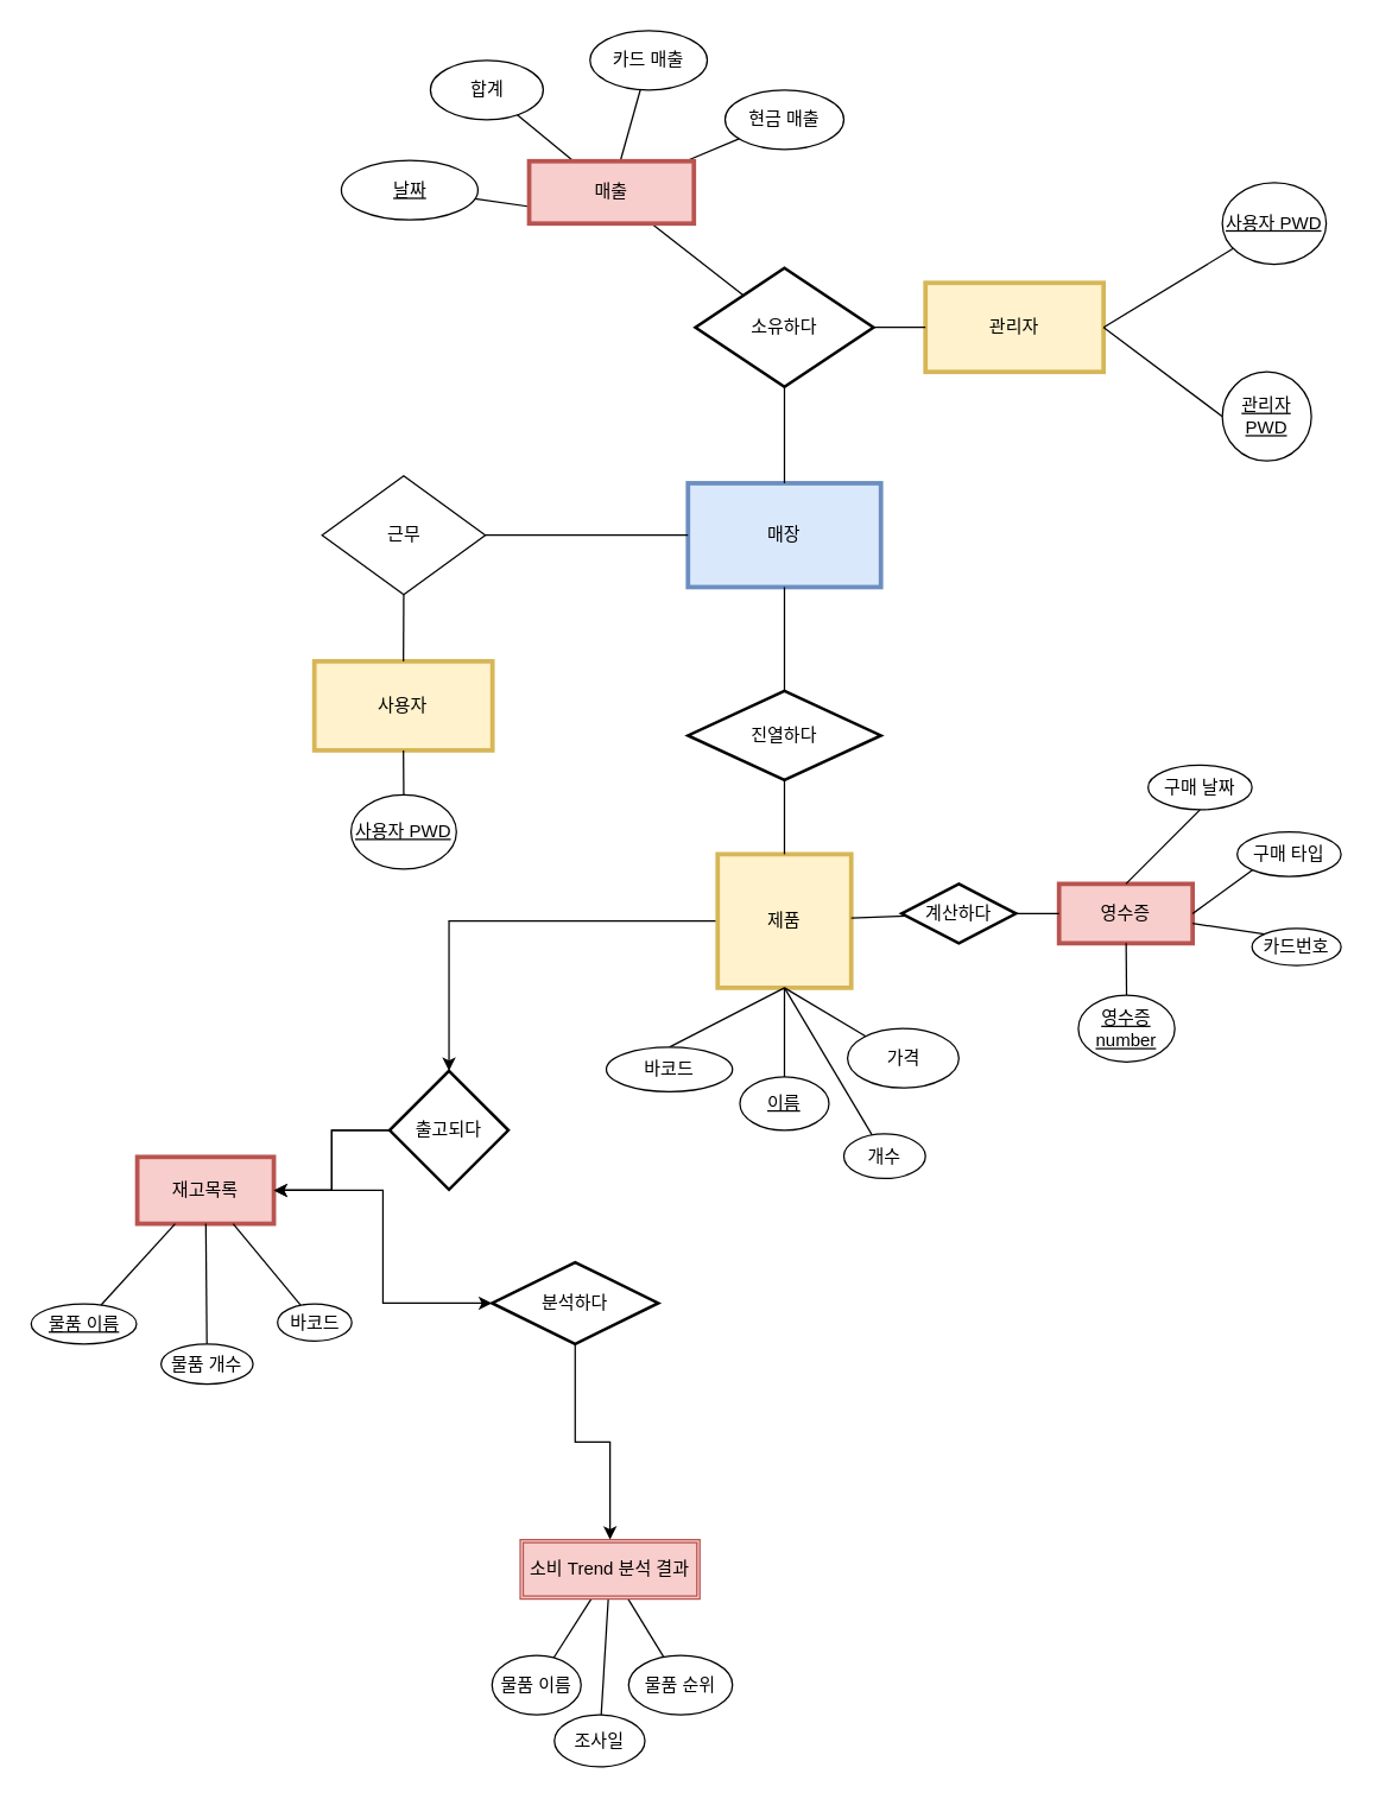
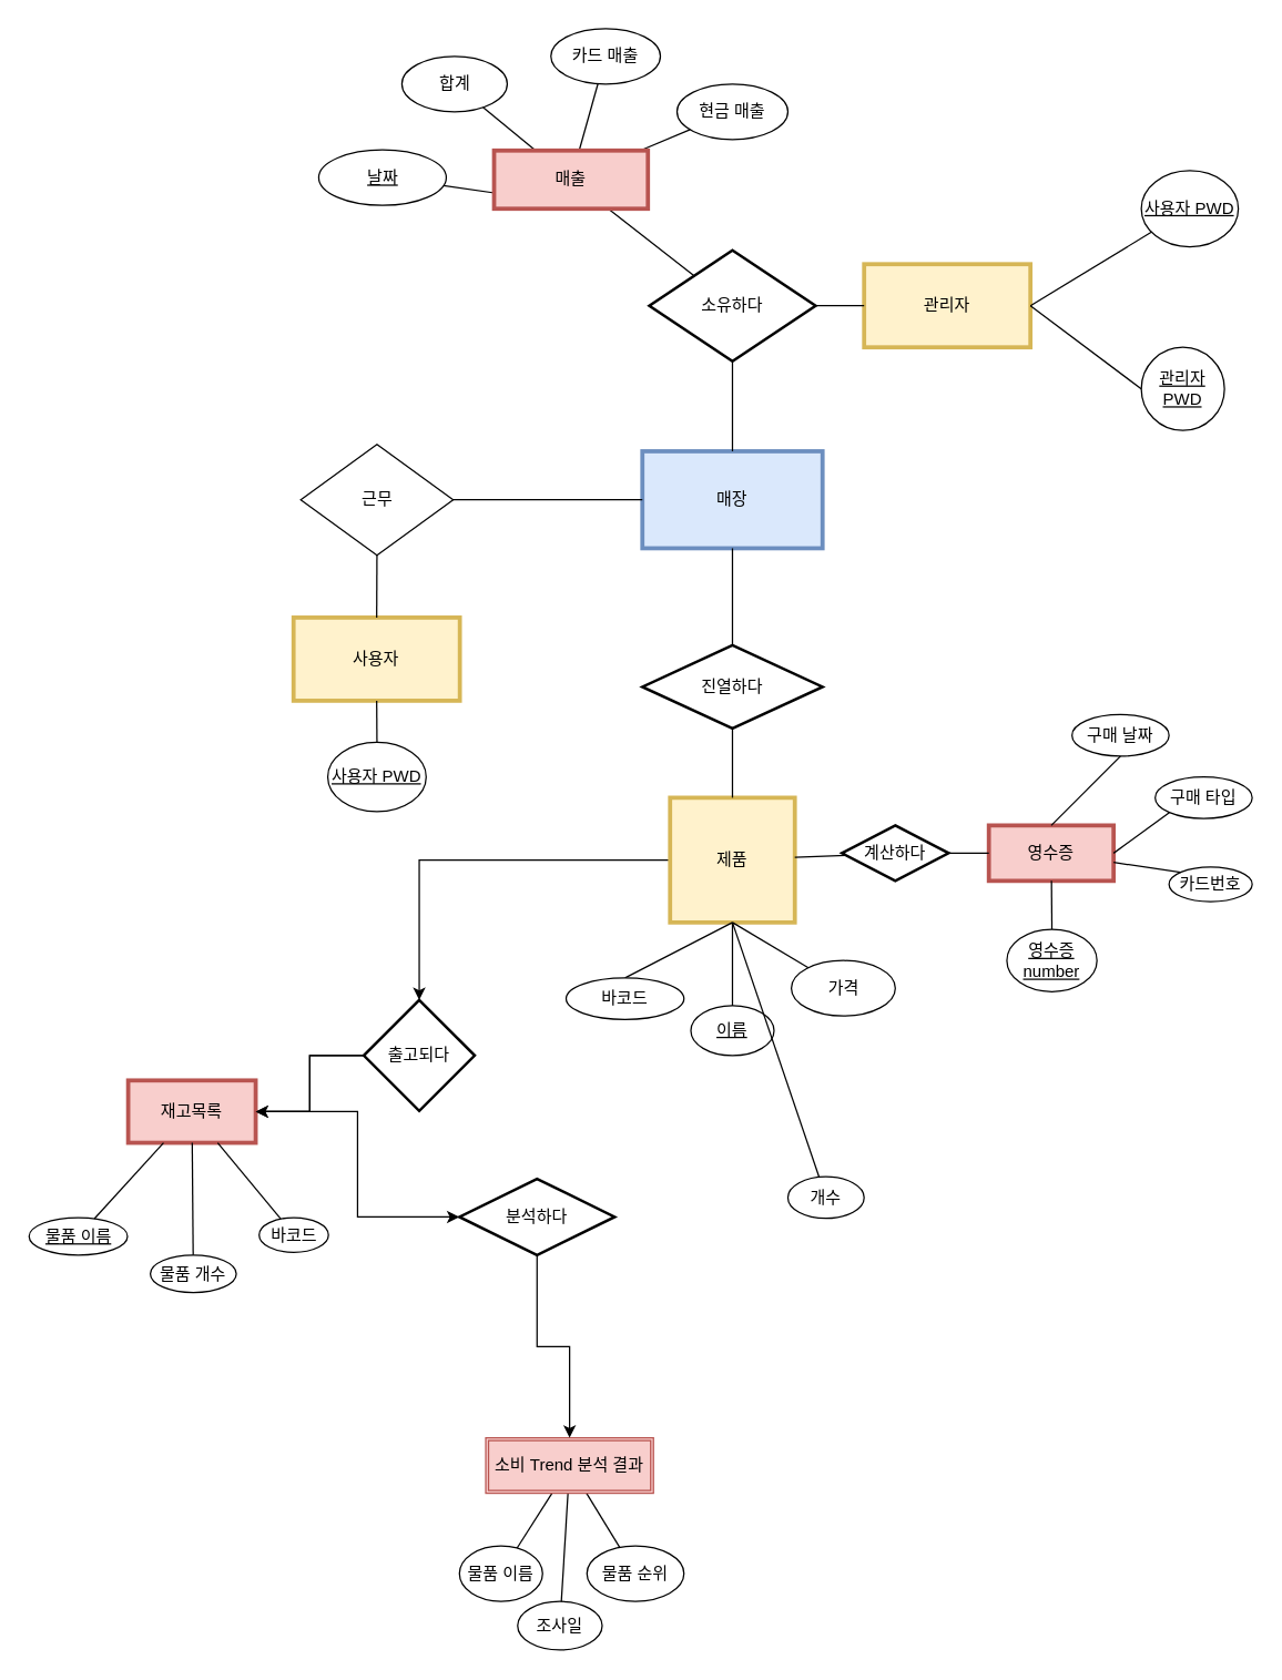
- <mxCell id="29" value="개수" style="ellipse;whiteSpace=wrap;html=1;" parent="1" vertex="1"><mxGeometry x="568" y="763.5" width="55" height="30" as="geometry" /></mxCell>
+ <mxCell id="29" value="개수" style="ellipse;whiteSpace=wrap;html=1;" parent="1" vertex="1"><mxGeometry x="568" y="848.5" width="55" height="30" as="geometry" /></mxCell>
